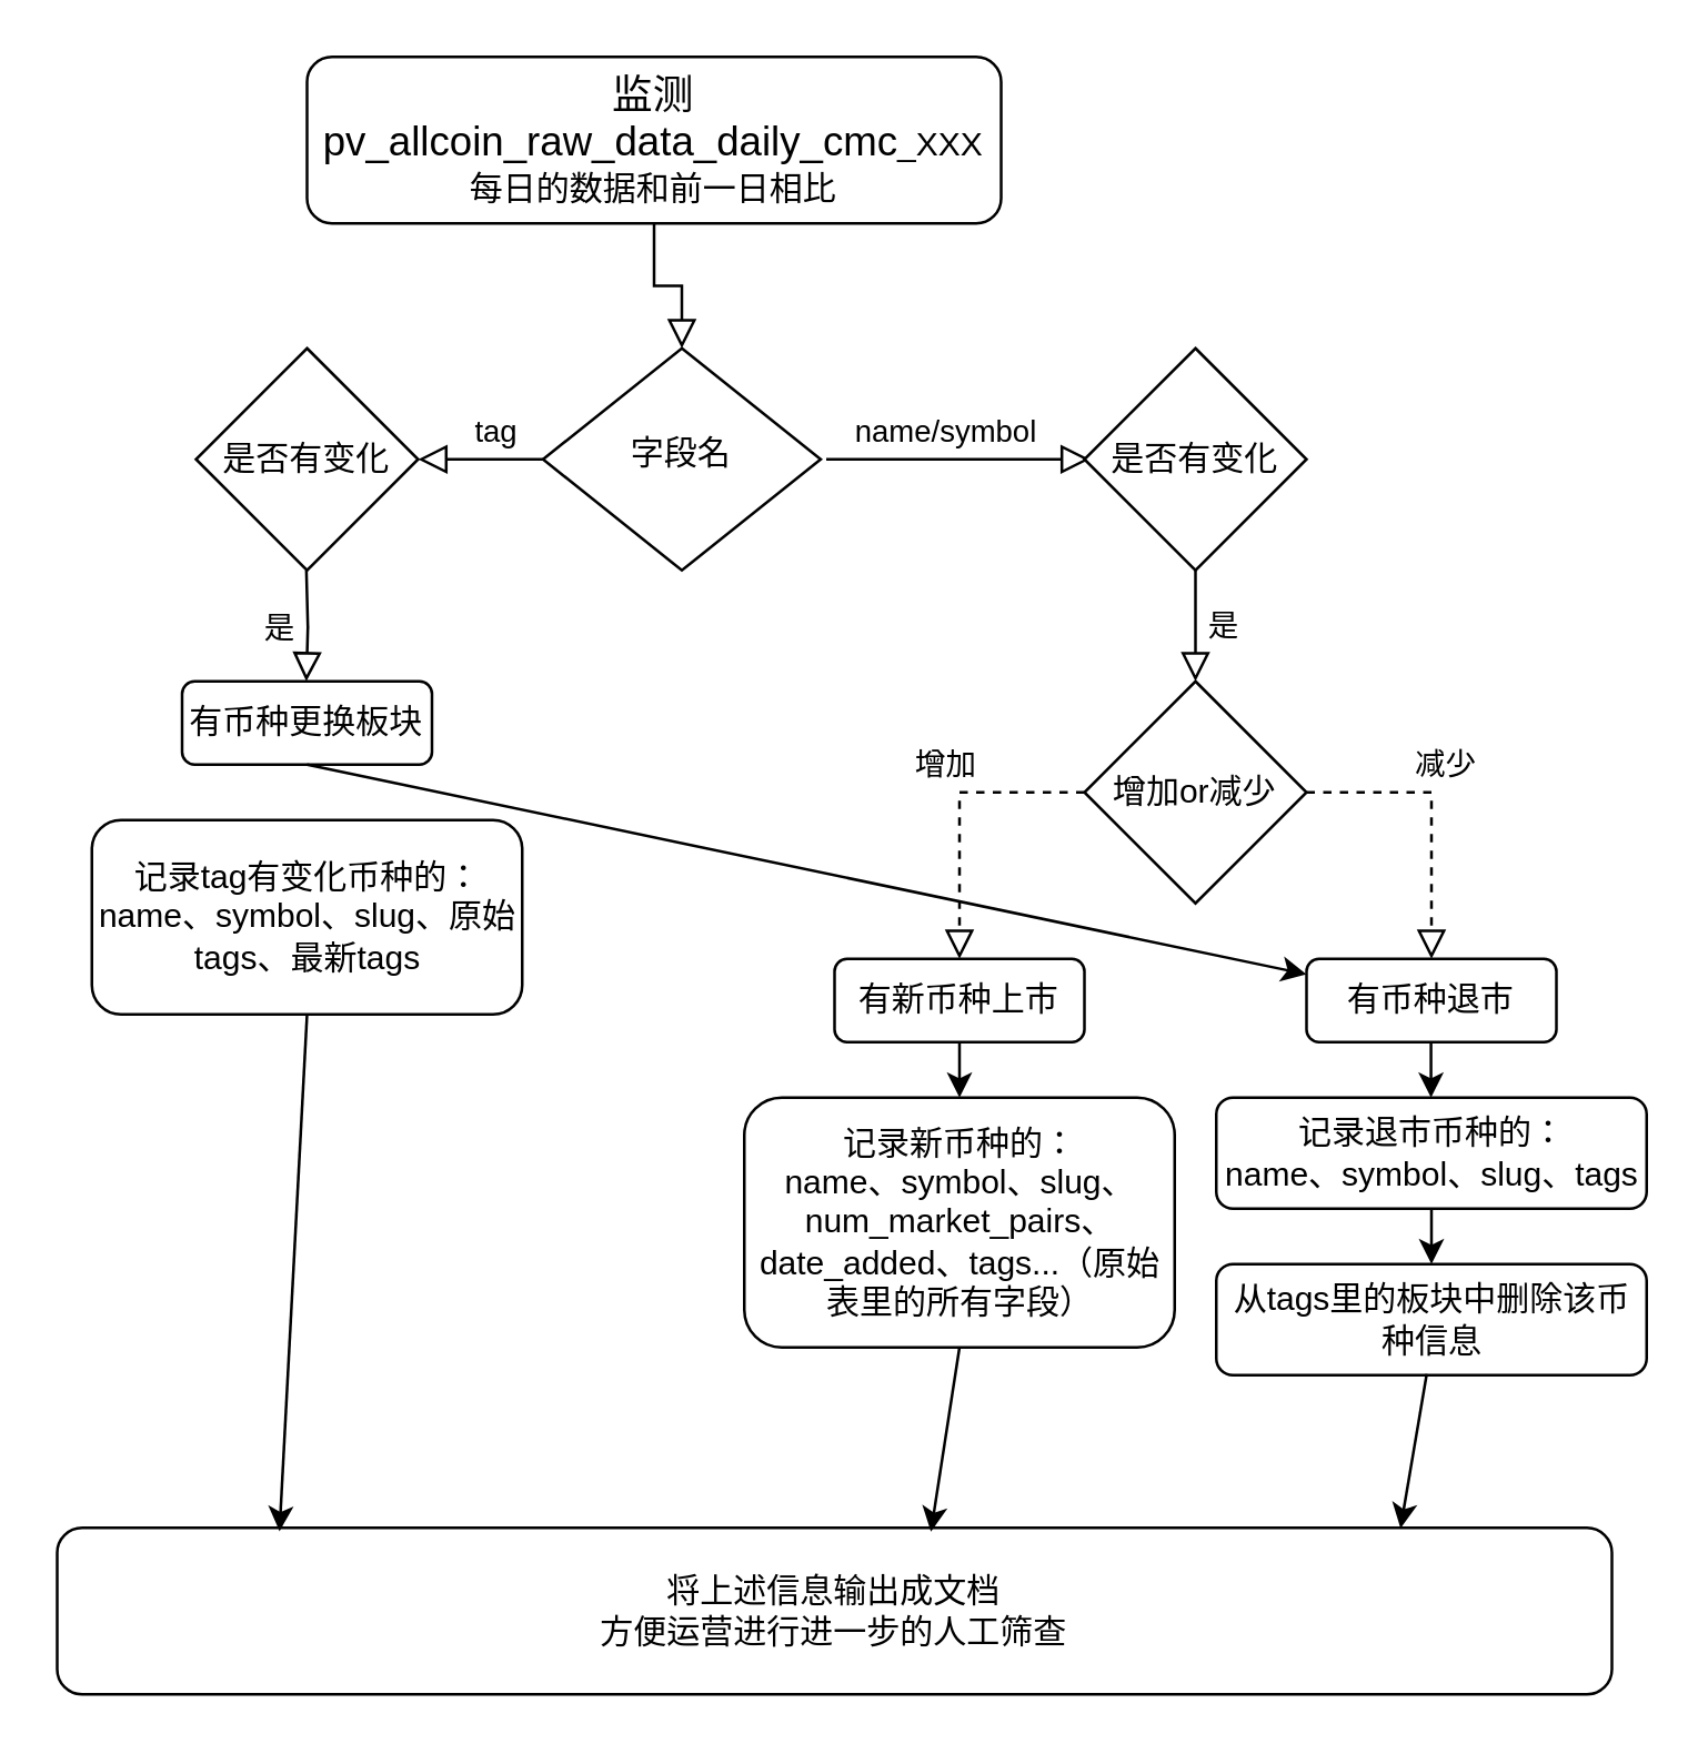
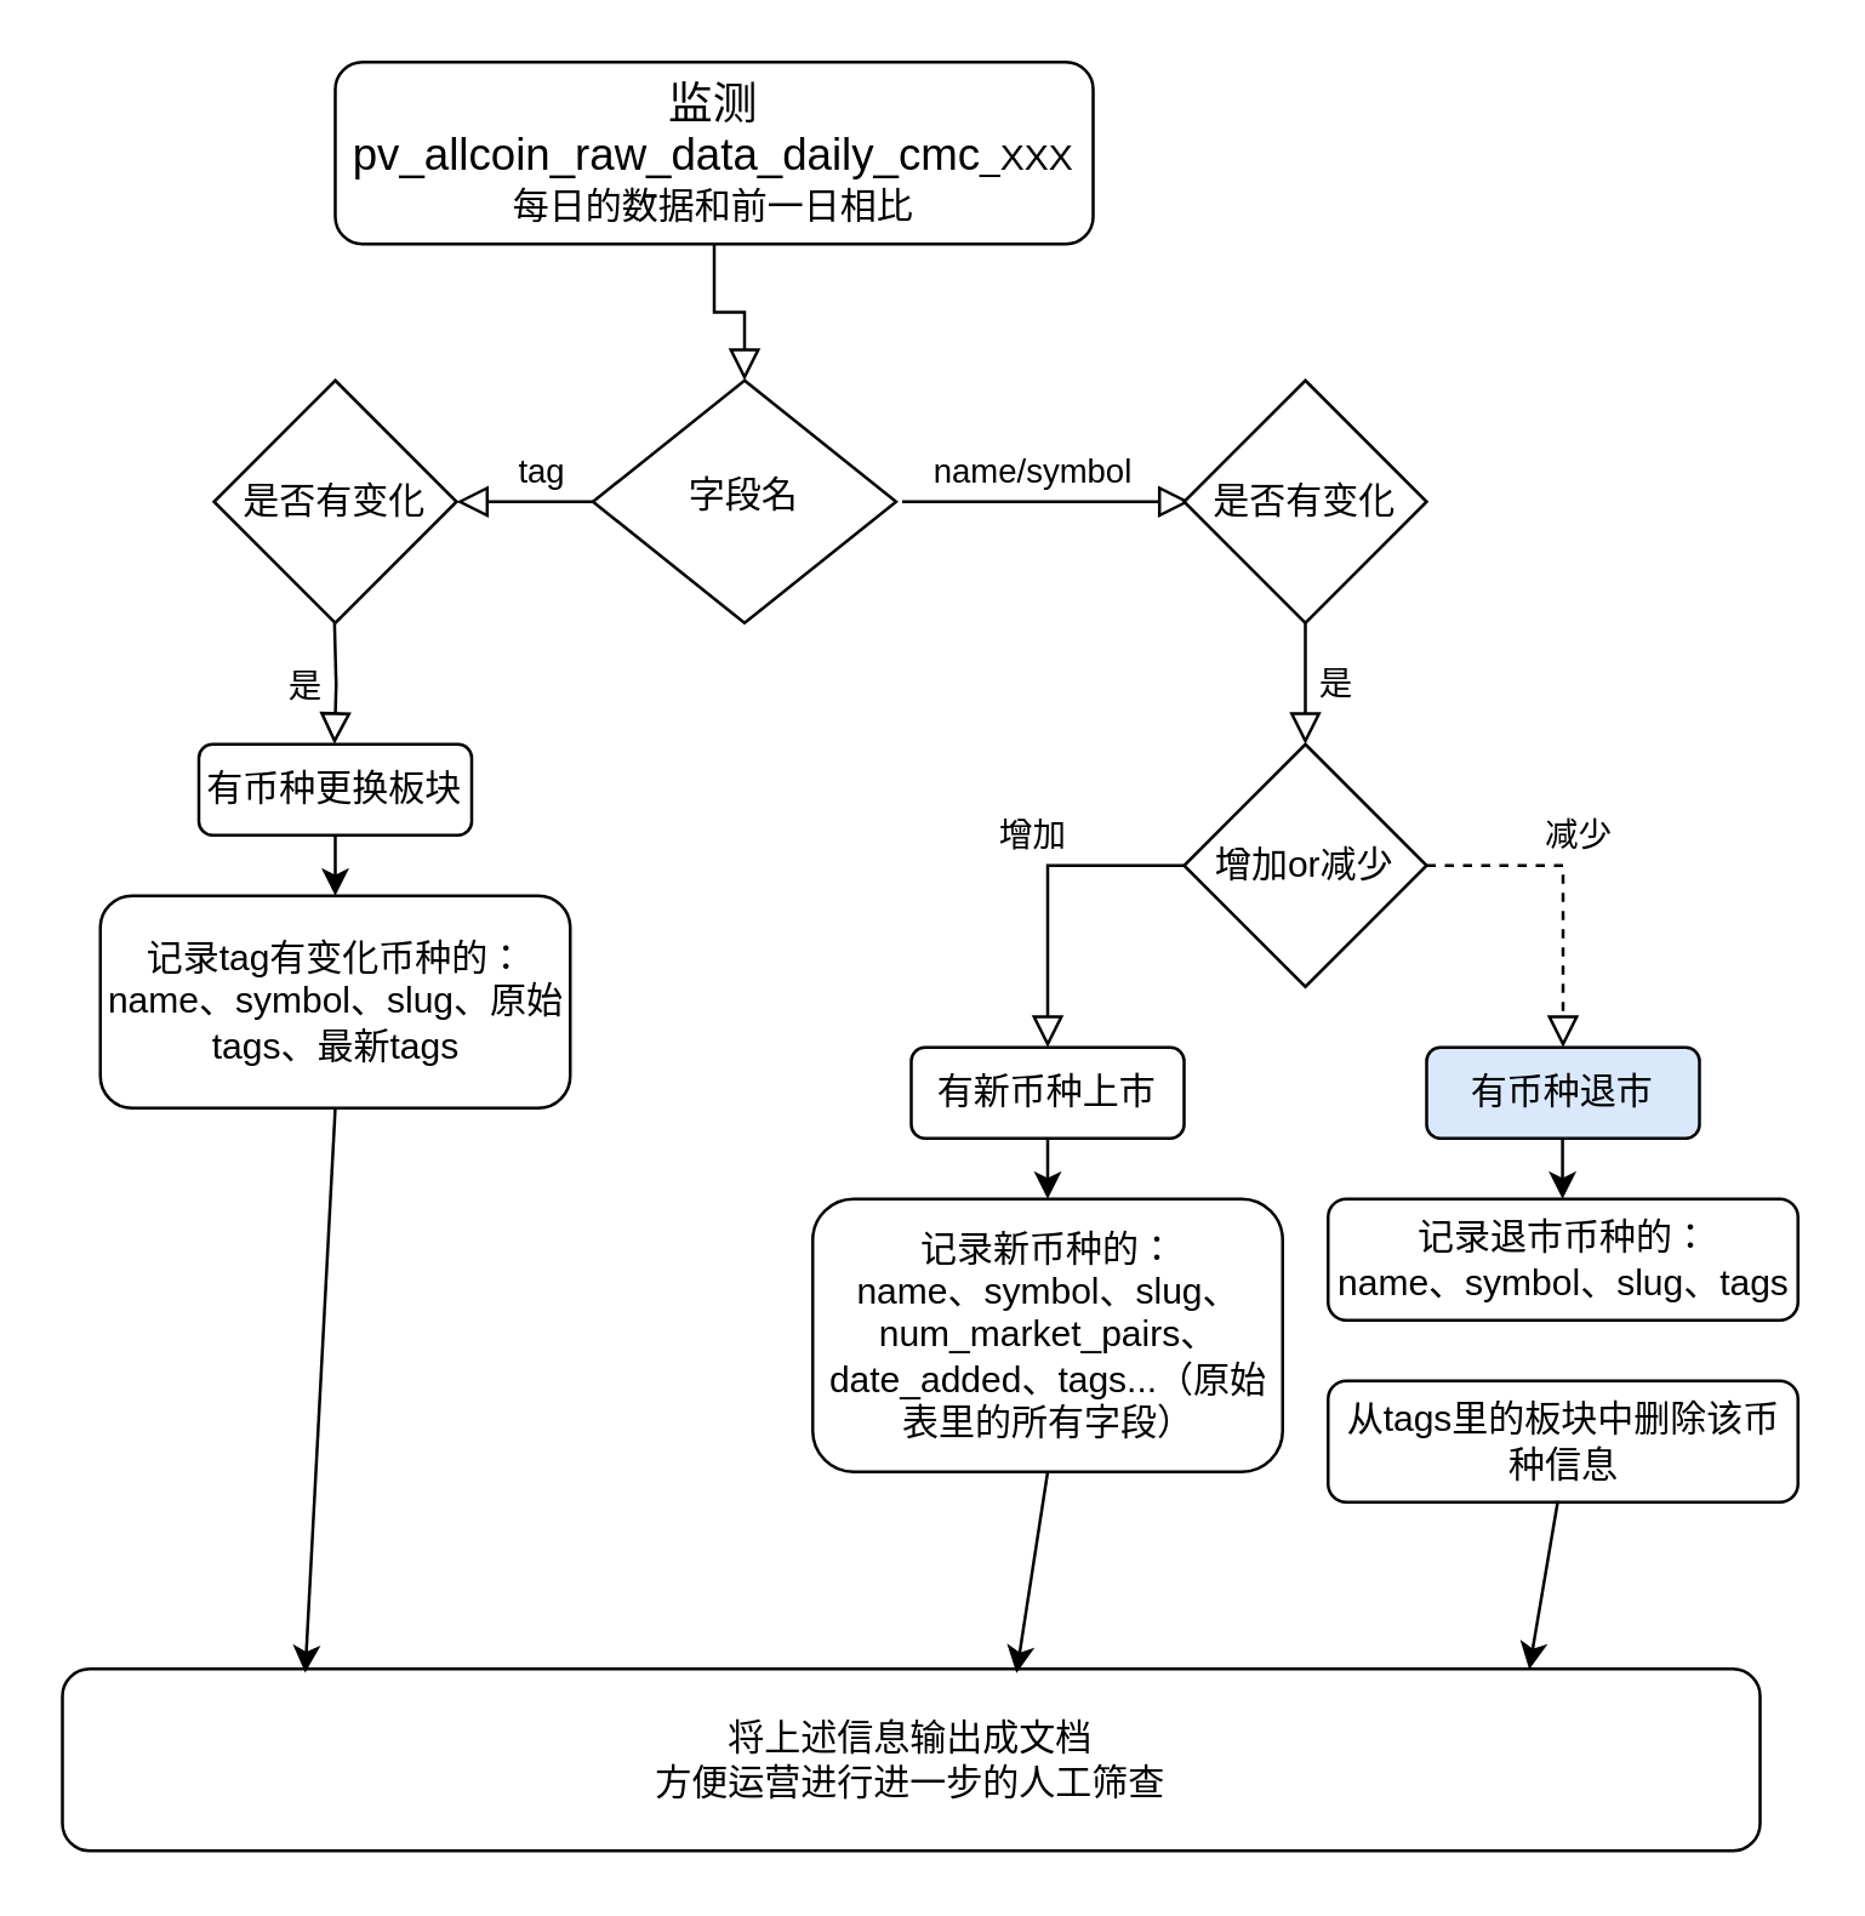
- <mxCell id="16" value="增加" style="edgeStyle=orthogonalEdgeStyle;rounded=0;html=1;jettySize=auto;orthogonalLoop=1;fontSize=11;endArrow=block;endFill=0;endSize=8;strokeWidth=1;shadow=0;labelBackgroundColor=none;exitX=0;exitY=0.5;exitDx=0;exitDy=0;entryX=0.5;entryY=0;entryDx=0;entryDy=0;dashed=1;" edge="1" parent="1" source="9" target="11"><mxGeometry x="-0.143" y="-11" relative="1" as="geometry"><mxPoint x="6" y="-10" as="offset" /><mxPoint x="307" y="175" as="sourcePoint" /><mxPoint x="402" y="175" as="targetPoint" /></mxGeometry></mxCell>
+ <mxCell id="16" value="增加" style="edgeStyle=orthogonalEdgeStyle;rounded=0;html=1;jettySize=auto;orthogonalLoop=1;fontSize=11;endArrow=block;endFill=0;endSize=8;strokeWidth=1;shadow=0;labelBackgroundColor=none;exitX=0;exitY=0.5;exitDx=0;exitDy=0;entryX=0.5;entryY=0;entryDx=0;entryDy=0;" edge="1" parent="1" source="9" target="11"><mxGeometry x="-0.143" y="-11" relative="1" as="geometry"><mxPoint x="6" y="-10" as="offset" /><mxPoint x="307" y="175" as="sourcePoint" /><mxPoint x="402" y="175" as="targetPoint" /></mxGeometry></mxCell>
- <mxCell id="23" value="" style="endArrow=classic;html=1;rounded=0;exitX=0.5;exitY=1;exitDx=0;exitDy=0;" edge="1" parent="1" source="21" target="12"><mxGeometry width="50" height="50" relative="1" as="geometry"><mxPoint x="220" y="375" as="sourcePoint" /><mxPoint x="270" y="325" as="targetPoint" /></mxGeometry></mxCell>
+ <mxCell id="23" value="" style="endArrow=classic;html=1;rounded=0;exitX=0.5;exitY=1;exitDx=0;exitDy=0;entryX=0.5;entryY=0;entryDx=0;entryDy=0;" edge="1" parent="1" source="21" target="22"><mxGeometry width="50" height="50" relative="1" as="geometry"><mxPoint x="220" y="375" as="sourcePoint" /><mxPoint x="270" y="325" as="targetPoint" /></mxGeometry></mxCell>
- <mxCell id="12" value="有币种退市" style="rounded=1;whiteSpace=wrap;html=1;" vertex="1" parent="1"><mxGeometry x="470" y="345" width="90" height="30" as="geometry" /></mxCell>
+ <mxCell id="12" value="有币种退市" style="rounded=1;whiteSpace=wrap;html=1;fillColor=#dae8fc;" vertex="1" parent="1"><mxGeometry x="470" y="345" width="90" height="30" as="geometry" /></mxCell>
- <mxCell id="14" style="edgeStyle=orthogonalEdgeStyle;rounded=0;orthogonalLoop=1;jettySize=auto;html=1;exitX=0.5;exitY=1;exitDx=0;exitDy=0;entryX=0.5;entryY=0;entryDx=0;entryDy=0;" edge="1" parent="1" source="15" target="24"><mxGeometry relative="1" as="geometry" /></mxCell>
